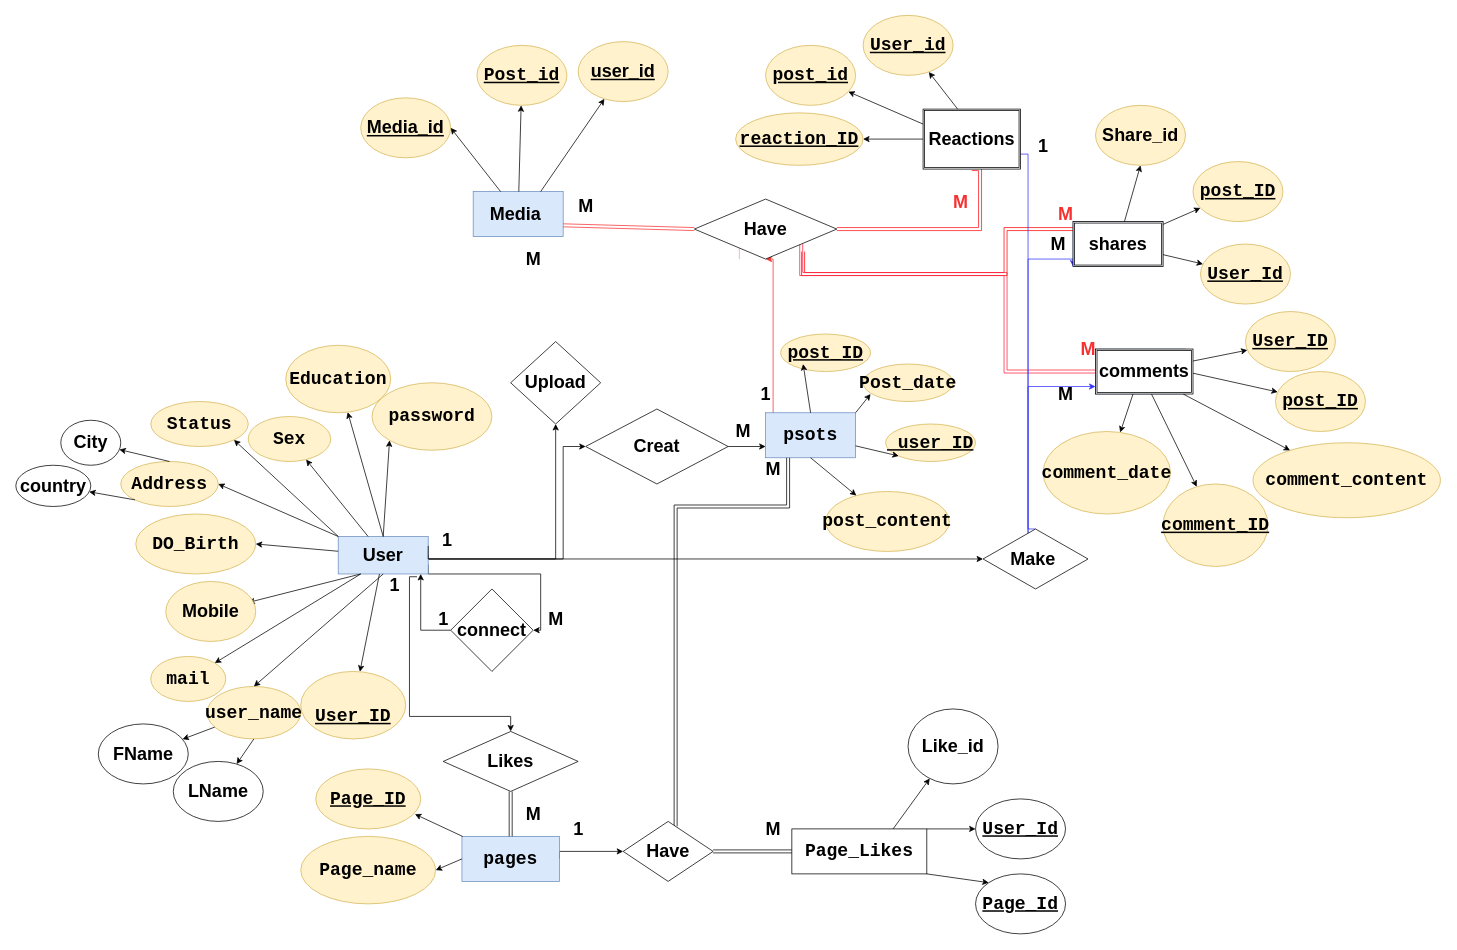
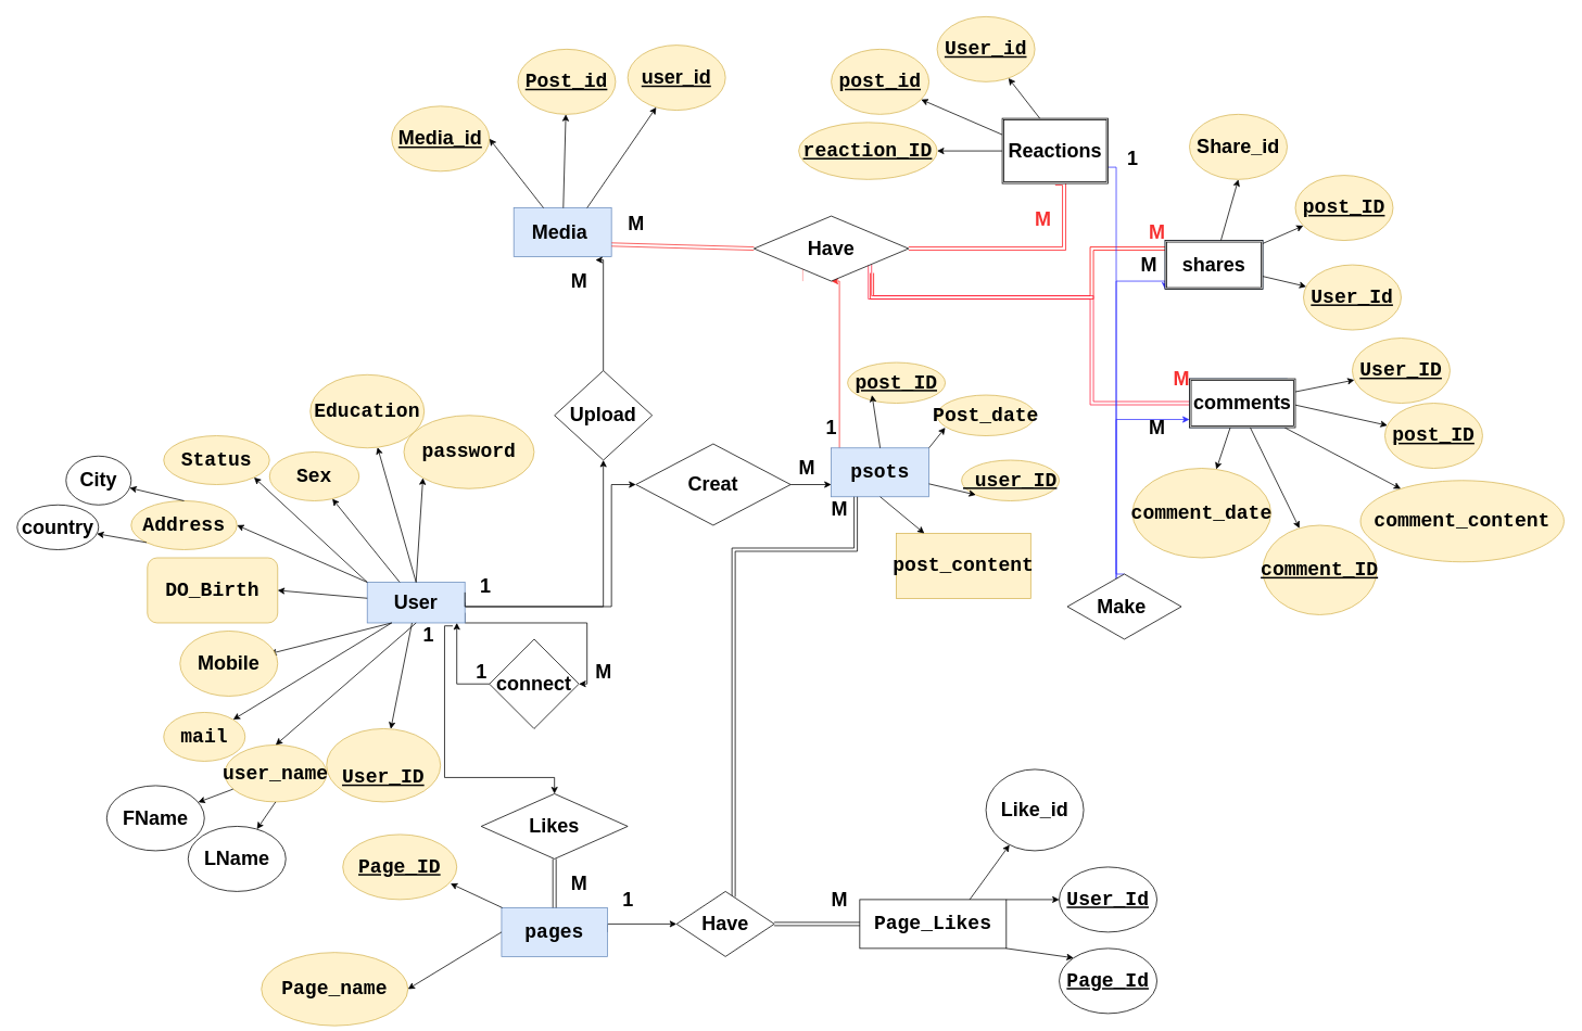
+ <mxCell id="93" style="edgeStyle=orthogonalEdgeStyle;rounded=0;orthogonalLoop=1;jettySize=auto;html=1;entryX=0.836;entryY=1.067;entryDx=0;entryDy=0;entryPerimeter=0;labelBackgroundColor=none;fontColor=#000000;fontSize=24;fontStyle=1" parent="1" source="94" target="4" edge="1"><mxGeometry relative="1" as="geometry"><Array as="points"><mxPoint x="740" y="319" /></Array></mxGeometry></mxCell>
- <mxCell id="28" value="&lt;div style=&quot;font-family: consolas, &amp;quot;courier new&amp;quot;, monospace; font-size: 24px; line-height: 24px;&quot;&gt;&lt;div style=&quot;font-family: consolas, &amp;quot;courier new&amp;quot;, monospace; line-height: 24px; font-size: 24px;&quot;&gt;post_content&lt;/div&gt;&lt;/div&gt;" style="ellipse;whiteSpace=wrap;html=1;fillColor=#fff2cc;strokeColor=#d6b656;movable=1;resizable=1;rotatable=1;deletable=1;editable=1;connectable=1;labelBackgroundColor=none;fontSize=24;fontStyle=1" parent="1" vertex="1"><mxGeometry x="1100" y="655" width="165" height="80" as="geometry" /></mxCell>
+ <mxCell id="28" value="&lt;div style=&quot;font-family: consolas, &amp;quot;courier new&amp;quot;, monospace; font-size: 24px; line-height: 24px;&quot;&gt;&lt;div style=&quot;font-family: consolas, &amp;quot;courier new&amp;quot;, monospace; line-height: 24px; font-size: 24px;&quot;&gt;post_content&lt;/div&gt;&lt;/div&gt;" style="whiteSpace=wrap;html=1;fillColor=#fff2cc;strokeColor=#d6b656;movable=1;resizable=1;rotatable=1;deletable=1;editable=1;connectable=1;labelBackgroundColor=none;fontSize=24;fontStyle=1;rounded=0;" parent="1" vertex="1"><mxGeometry x="1100" y="655" width="165" height="80" as="geometry" /></mxCell>
- <mxCell id="17" value="&lt;span style=&quot;font-family: consolas, &amp;quot;courier new&amp;quot;, monospace; font-size: 24px;&quot;&gt;DO_Birth&lt;/span&gt;" style="ellipse;whiteSpace=wrap;html=1;fillColor=#fff2cc;strokeColor=#d6b656;movable=1;resizable=1;rotatable=1;deletable=1;editable=1;connectable=1;labelBackgroundColor=none;fontSize=24;fontStyle=1" parent="1" vertex="1"><mxGeometry x="180" y="685" width="160" height="80" as="geometry" /></mxCell>
+ <mxCell id="17" value="&lt;span style=&quot;font-family: consolas, &amp;quot;courier new&amp;quot;, monospace; font-size: 24px;&quot;&gt;DO_Birth&lt;/span&gt;" style="whiteSpace=wrap;html=1;fillColor=#fff2cc;strokeColor=#d6b656;movable=1;resizable=1;rotatable=1;deletable=1;editable=1;connectable=1;labelBackgroundColor=none;fontSize=24;fontStyle=1;rounded=1;" parent="1" vertex="1"><mxGeometry x="180" y="685" width="160" height="80" as="geometry" /></mxCell>
- <mxCell id="9" style="edgeStyle=orthogonalEdgeStyle;rounded=0;orthogonalLoop=1;jettySize=auto;html=1;entryX=0;entryY=0.5;entryDx=0;entryDy=0;labelBackgroundColor=none;fontSize=24;fontStyle=1" parent="1" source="11" target="91" edge="1"><mxGeometry relative="1" as="geometry"><Array as="points"><mxPoint x="1300" y="745" /></Array></mxGeometry></mxCell>
- <mxCell id="31" value="&lt;div style=&quot;font-family: consolas, &amp;quot;courier new&amp;quot;, monospace; line-height: 24px; font-size: 24px;&quot;&gt;&lt;font style=&quot;font-size: 24px;&quot;&gt;Page_name&lt;/font&gt;&lt;/div&gt;" style="ellipse;whiteSpace=wrap;html=1;fillColor=#fff2cc;strokeColor=#d6b656;movable=1;resizable=1;rotatable=1;deletable=1;editable=1;connectable=1;labelBackgroundColor=none;fontSize=24;fontStyle=1" parent="1" vertex="1"><mxGeometry x="400" y="1115" width="180" height="90" as="geometry" /></mxCell>
+ <mxCell id="31" value="&lt;div style=&quot;font-family: consolas, &amp;quot;courier new&amp;quot;, monospace; line-height: 24px; font-size: 24px;&quot;&gt;&lt;font style=&quot;font-size: 24px;&quot;&gt;Page_name&lt;/font&gt;&lt;/div&gt;" style="ellipse;whiteSpace=wrap;html=1;fillColor=#fff2cc;strokeColor=#d6b656;movable=1;resizable=1;rotatable=1;deletable=1;editable=1;connectable=1;labelBackgroundColor=none;fontSize=24;fontStyle=1" parent="1" vertex="1"><mxGeometry x="320" y="1170" width="180" height="90" as="geometry" /></mxCell>
